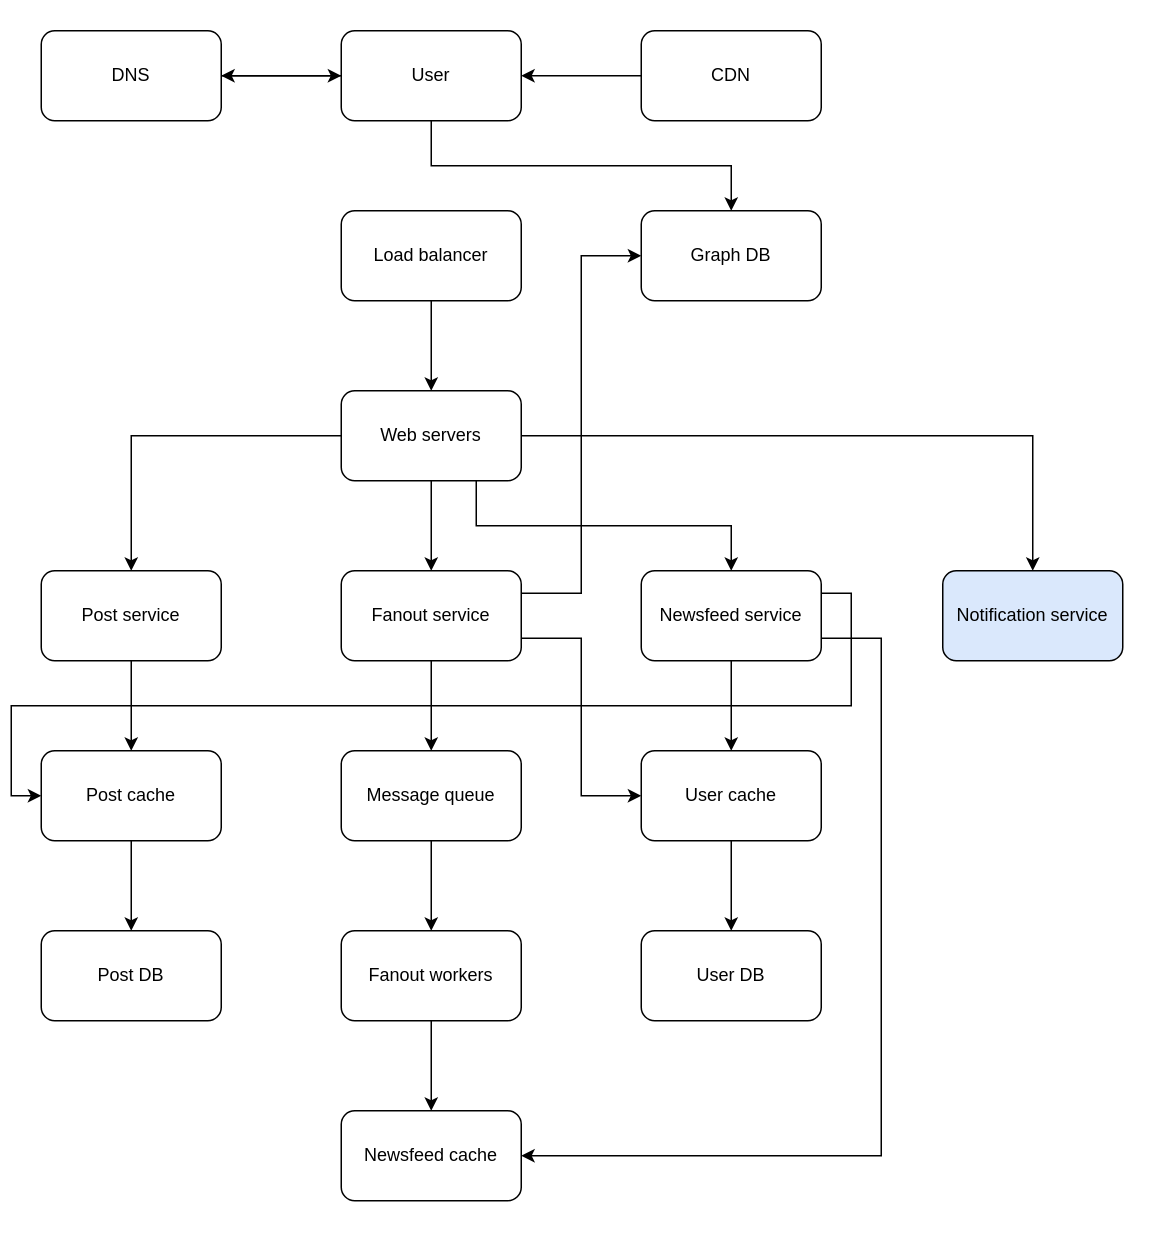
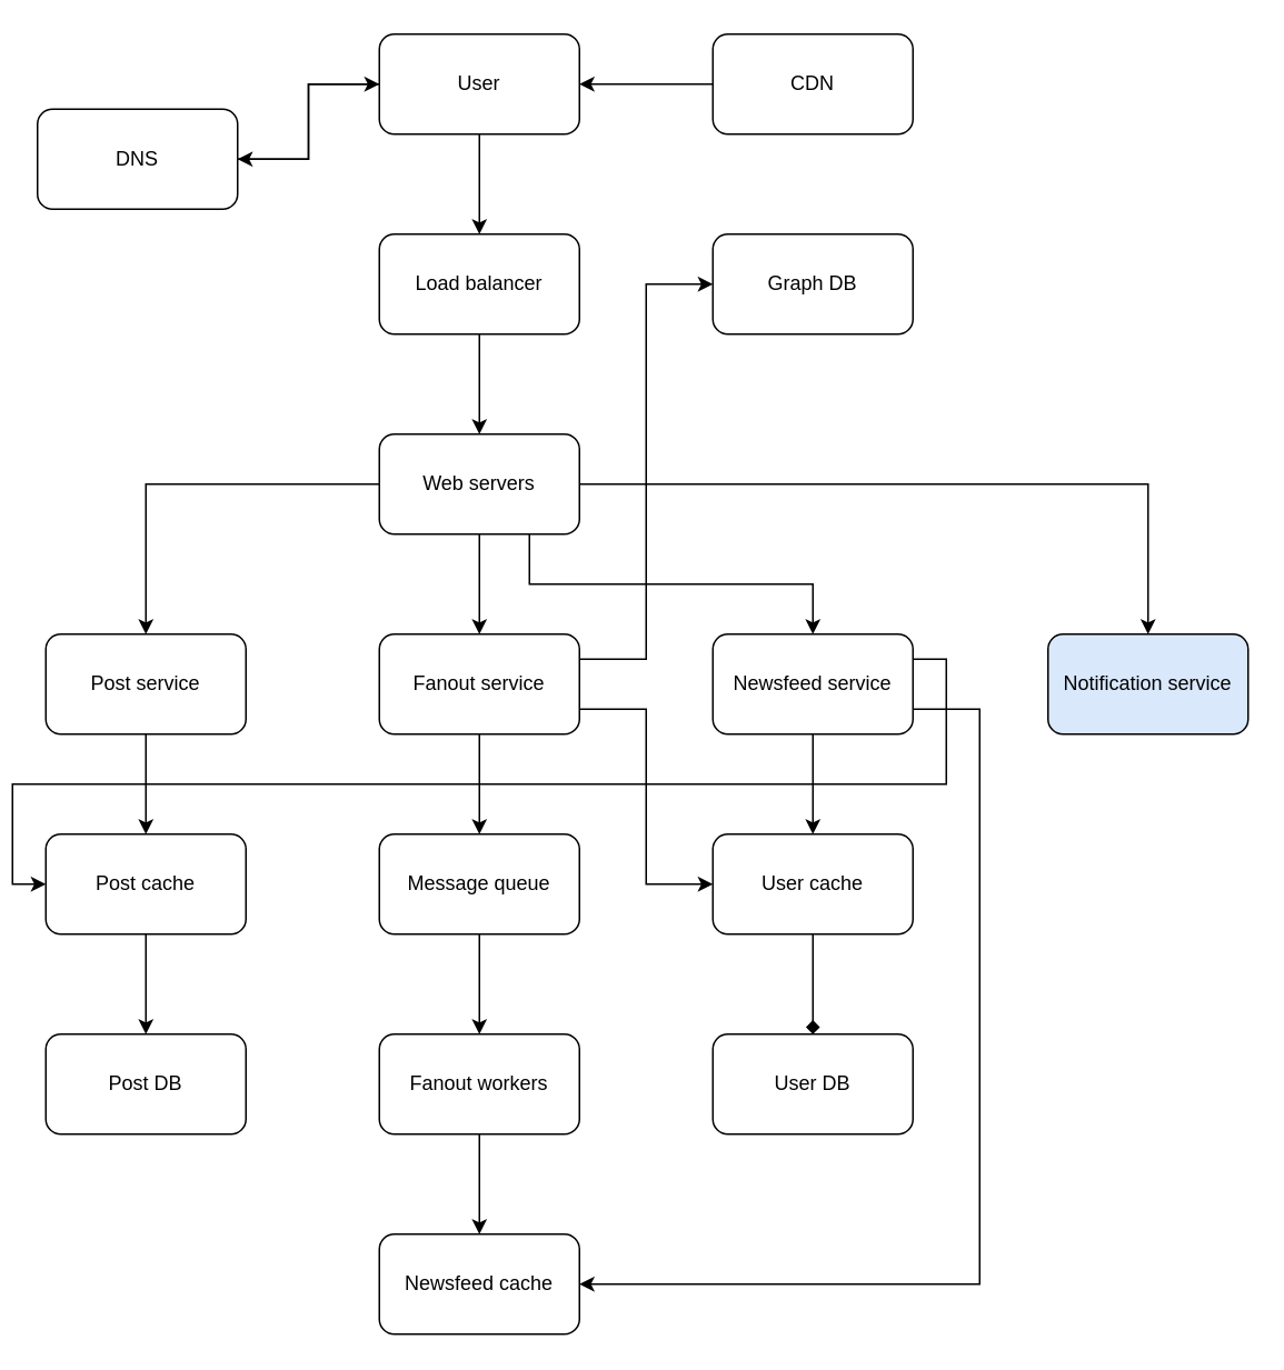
- <mxCell id="38" value="DNS" style="rounded=1;whiteSpace=wrap;html=1;" vertex="1" parent="1"><mxGeometry x="20" y="20" width="120" height="60" as="geometry" /></mxCell>
+ <mxCell id="38" value="DNS" style="rounded=1;whiteSpace=wrap;html=1;" vertex="1" parent="1"><mxGeometry x="15" y="65" width="120" height="60" as="geometry" /></mxCell>
- <mxCell id="2" style="edgeStyle=orthogonalEdgeStyle;rounded=0;orthogonalLoop=1;jettySize=auto;html=1;exitX=0.5;exitY=1;exitDx=0;exitDy=0;" parent="1" source="4" target="27" edge="1"><mxGeometry relative="1" as="geometry" /></mxCell>
+ <mxCell id="2" style="edgeStyle=orthogonalEdgeStyle;rounded=0;orthogonalLoop=1;jettySize=auto;html=1;exitX=0.5;exitY=1;exitDx=0;exitDy=0;entryX=0.5;entryY=0;entryDx=0;entryDy=0;" parent="1" source="4" target="6" edge="1"><mxGeometry relative="1" as="geometry" /></mxCell>
- <mxCell id="28" style="edgeStyle=orthogonalEdgeStyle;rounded=0;orthogonalLoop=1;jettySize=auto;html=1;exitX=0.5;exitY=1;exitDx=0;exitDy=0;entryX=0.5;entryY=0;entryDx=0;entryDy=0;" edge="1" parent="1" source="29" target="30"><mxGeometry relative="1" as="geometry" /></mxCell>
+ <mxCell id="28" style="edgeStyle=orthogonalEdgeStyle;rounded=0;orthogonalLoop=1;jettySize=auto;html=1;exitX=0.5;exitY=1;exitDx=0;exitDy=0;entryX=0.5;entryY=0;entryDx=0;entryDy=0;endArrow=diamond;" edge="1" parent="1" source="29" target="30"><mxGeometry relative="1" as="geometry" /></mxCell>
